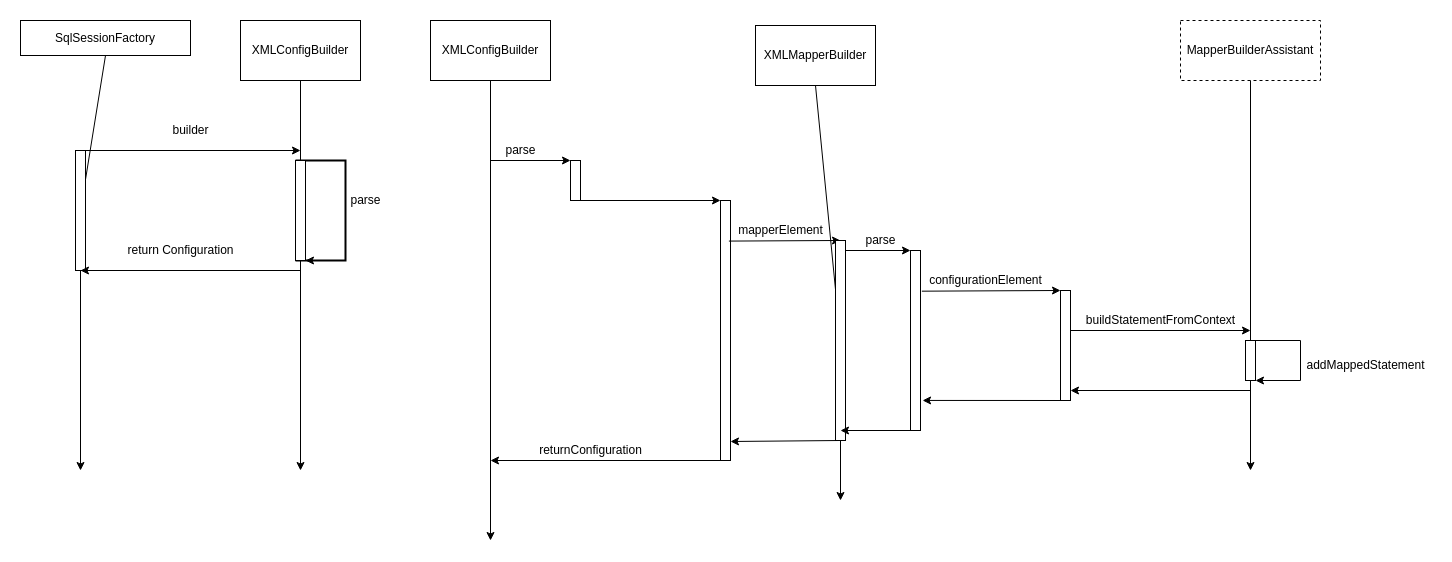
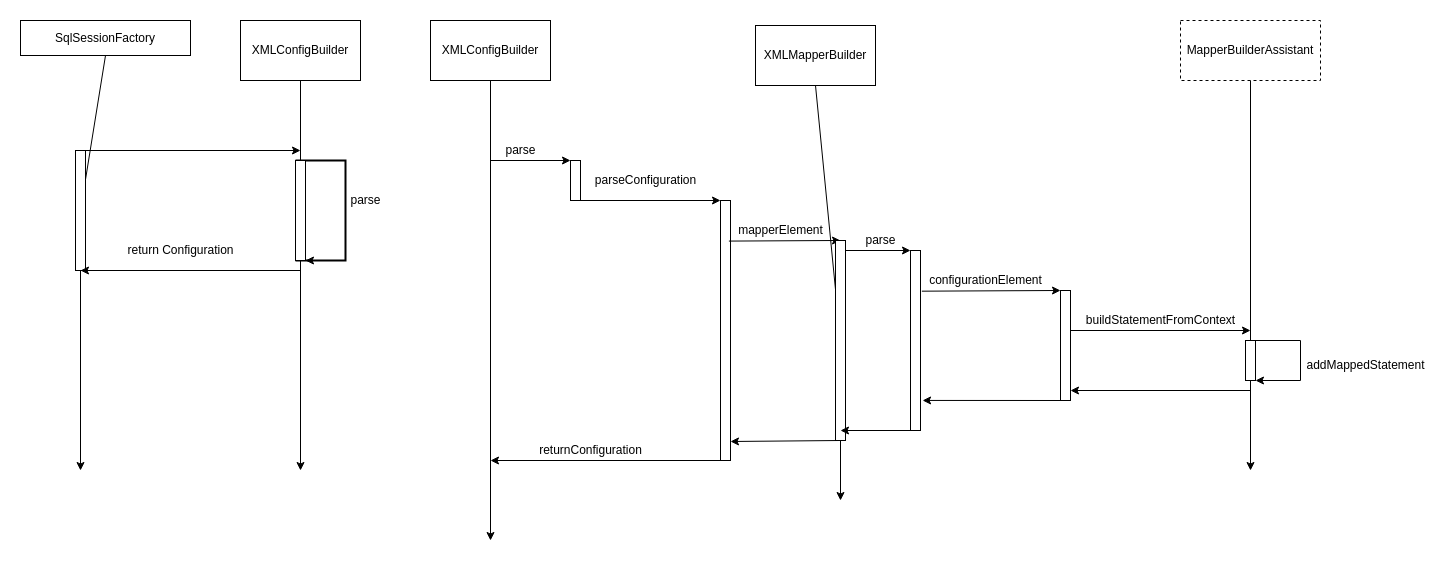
- <mxCell id="12" value="builder" style="text;html=1;align=center;verticalAlign=middle;resizable=0;points=[];autosize=1;strokeColor=none;" vertex="1" parent="1"><mxGeometry x="165" y="120" width="50" height="20" as="geometry" /></mxCell>
+ <mxCell id="27" value="parseConfiguration" style="text;html=1;align=center;verticalAlign=middle;resizable=0;points=[];autosize=1;strokeColor=none;" vertex="1" parent="1"><mxGeometry x="590" y="170" width="110" height="20" as="geometry" /></mxCell>
